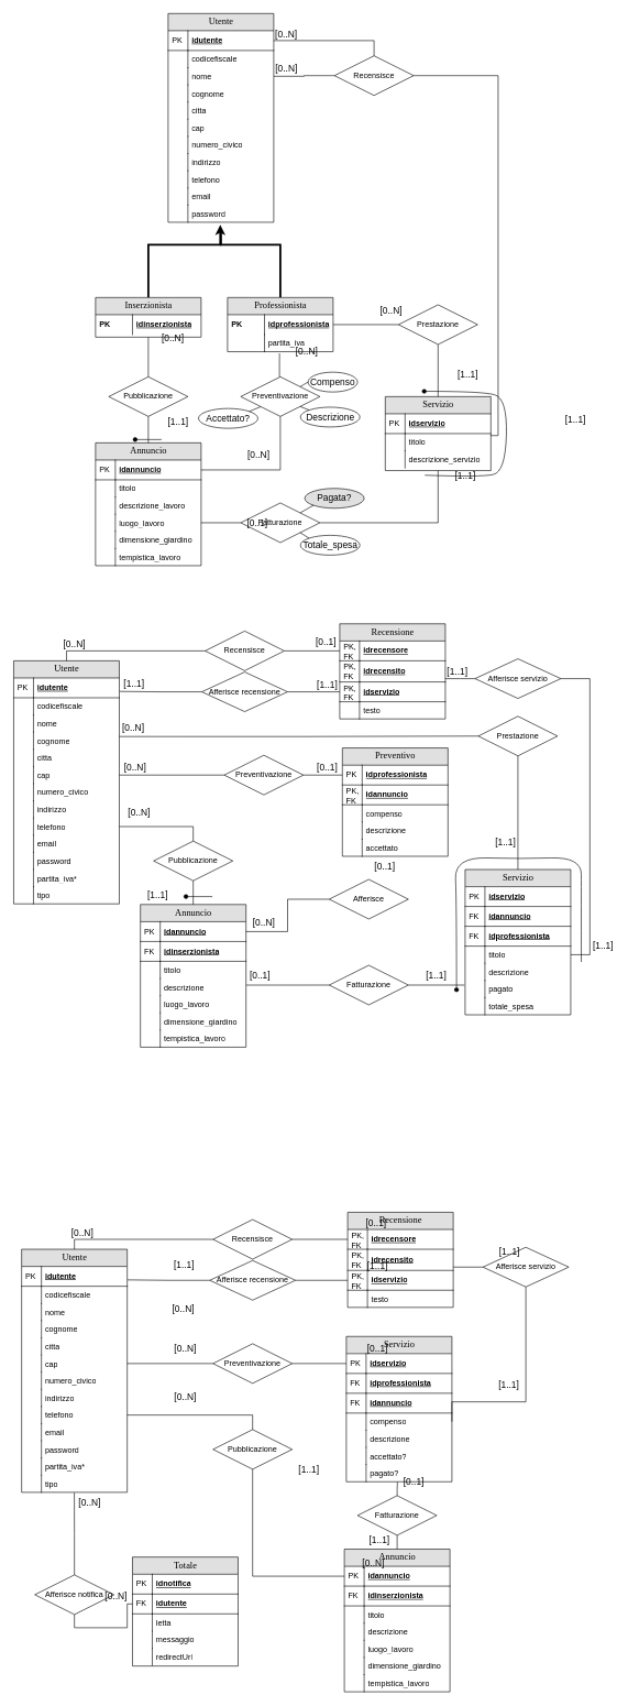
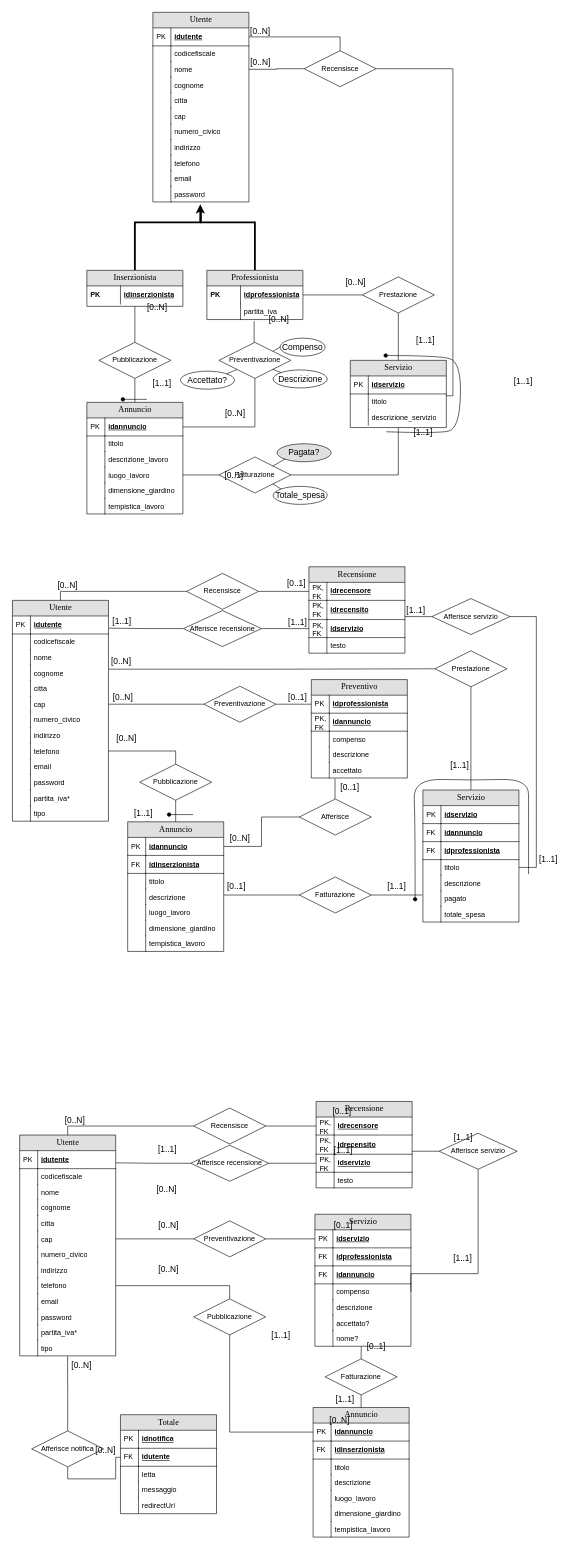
+ <mxCell id="288" style="edgeStyle=orthogonalEdgeStyle;rounded=0;orthogonalLoop=1;jettySize=auto;html=1;exitX=0.5;exitY=0;exitDx=0;exitDy=0;entryX=0.247;entryY=1.042;entryDx=0;entryDy=0;endArrow=none;endFill=0;entryPerimeter=0;" parent="1" source="289" target="284" edge="1"><mxGeometry relative="1" as="geometry"><Array as="points"><mxPoint x="558" y="1297" /></Array></mxGeometry></mxCell>
- <mxCell id="165" value="pagato?" style="shape=partialRectangle;top=0;left=0;right=0;bottom=0;html=1;align=left;verticalAlign=top;fillColor=none;spacingLeft=34;spacingRight=4;whiteSpace=wrap;overflow=hidden;rotatable=0;points=[[0,0.5],[1,0.5]];portConstraint=eastwest;dropTarget=0;" parent="152" vertex="1"><mxGeometry y="194" width="160" height="26" as="geometry" /></mxCell>
+ <mxCell id="165" value="nome?" style="shape=partialRectangle;top=0;left=0;right=0;bottom=0;html=1;align=left;verticalAlign=top;fillColor=none;spacingLeft=34;spacingRight=4;whiteSpace=wrap;overflow=hidden;rotatable=0;points=[[0,0.5],[1,0.5]];portConstraint=eastwest;dropTarget=0;" parent="152" vertex="1"><mxGeometry y="194" width="160" height="26" as="geometry" /></mxCell>
